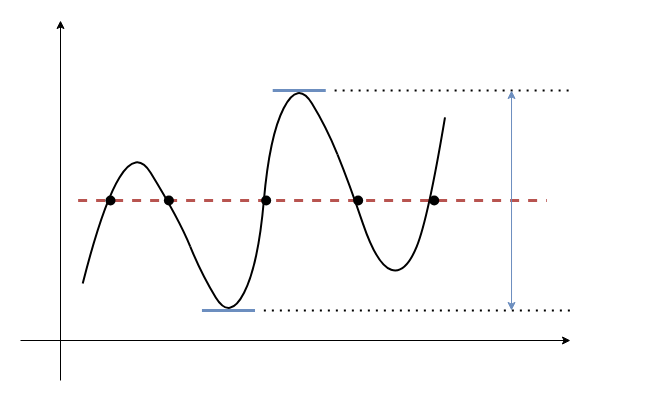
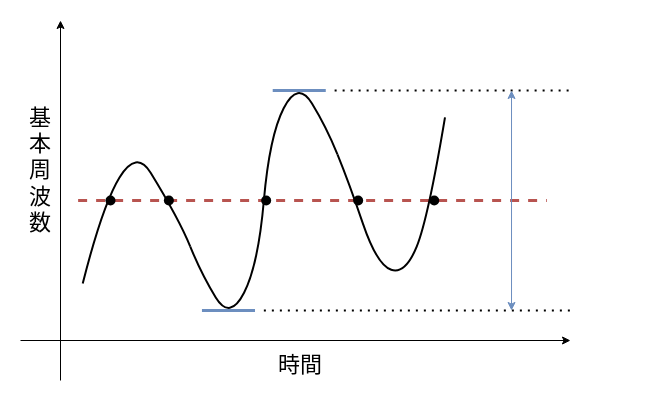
+ <mxCell id="5" value="基本周波数" style="text;html=1;strokeColor=none;fillColor=none;align=center;verticalAlign=middle;whiteSpace=wrap;rounded=0;fontSize=22;" vertex="1" parent="1"><mxGeometry x="30" y="110" width="20" height="120" as="geometry" /></mxCell>
+ <mxCell id="4" value="時間" style="text;html=1;strokeColor=none;fillColor=none;align=center;verticalAlign=middle;whiteSpace=wrap;rounded=0;fontSize=22;" vertex="1" parent="1"><mxGeometry x="270" y="350" width="60" height="30" as="geometry" /></mxCell>
